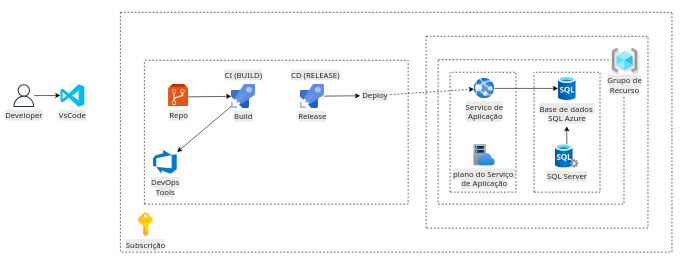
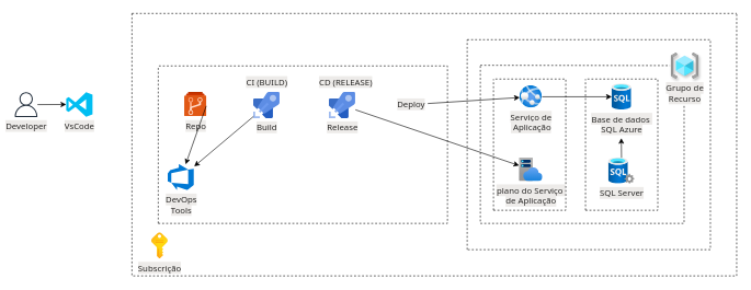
- <mxCell id="34" value="" style="endArrow=classic;html=1;rounded=0;dashed=1;" edge="1" parent="1" source="24" target="7"><mxGeometry width="50" height="50" relative="1" as="geometry"><mxPoint x="670" y="147.44" as="sourcePoint" /><mxPoint x="730" y="146.44" as="targetPoint" /></mxGeometry></mxCell>
+ <mxCell id="34" value="" style="endArrow=classic;html=1;rounded=0;" edge="1" parent="1" source="24" target="7"><mxGeometry width="50" height="50" relative="1" as="geometry"><mxPoint x="670" y="147.44" as="sourcePoint" /><mxPoint x="730" y="146.44" as="targetPoint" /></mxGeometry></mxCell>
- <mxCell id="23" value="" style="endArrow=classic;html=1;rounded=0;" edge="1" parent="1" source="18" target="24"><mxGeometry width="50" height="50" relative="1" as="geometry"><mxPoint x="490" y="270" as="sourcePoint" /><mxPoint x="600" y="160" as="targetPoint" /></mxGeometry></mxCell>
+ <mxCell id="23" value="" style="endArrow=classic;html=1;rounded=0;" edge="1" parent="1" source="18" target="8"><mxGeometry width="50" height="50" relative="1" as="geometry"><mxPoint x="490" y="270" as="sourcePoint" /><mxPoint x="600" y="160" as="targetPoint" /></mxGeometry></mxCell>
- <mxCell id="21" value="" style="endArrow=classic;html=1;rounded=0;exitX=0.978;exitY=0.56;exitDx=0;exitDy=0;exitPerimeter=0;" edge="1" parent="1" source="14" target="15"><mxGeometry width="50" height="50" relative="1" as="geometry"><mxPoint x="490" y="270" as="sourcePoint" /><mxPoint x="540" y="220" as="targetPoint" /></mxGeometry></mxCell>
+ <mxCell id="21" value="" style="endArrow=classic;html=1;rounded=0;exitX=0.978;exitY=0.56;exitDx=0;exitDy=0;exitPerimeter=0;" edge="1" parent="1" source="14" target="13"><mxGeometry width="50" height="50" relative="1" as="geometry"><mxPoint x="490" y="270" as="sourcePoint" /><mxPoint x="540" y="220" as="targetPoint" /></mxGeometry></mxCell>
